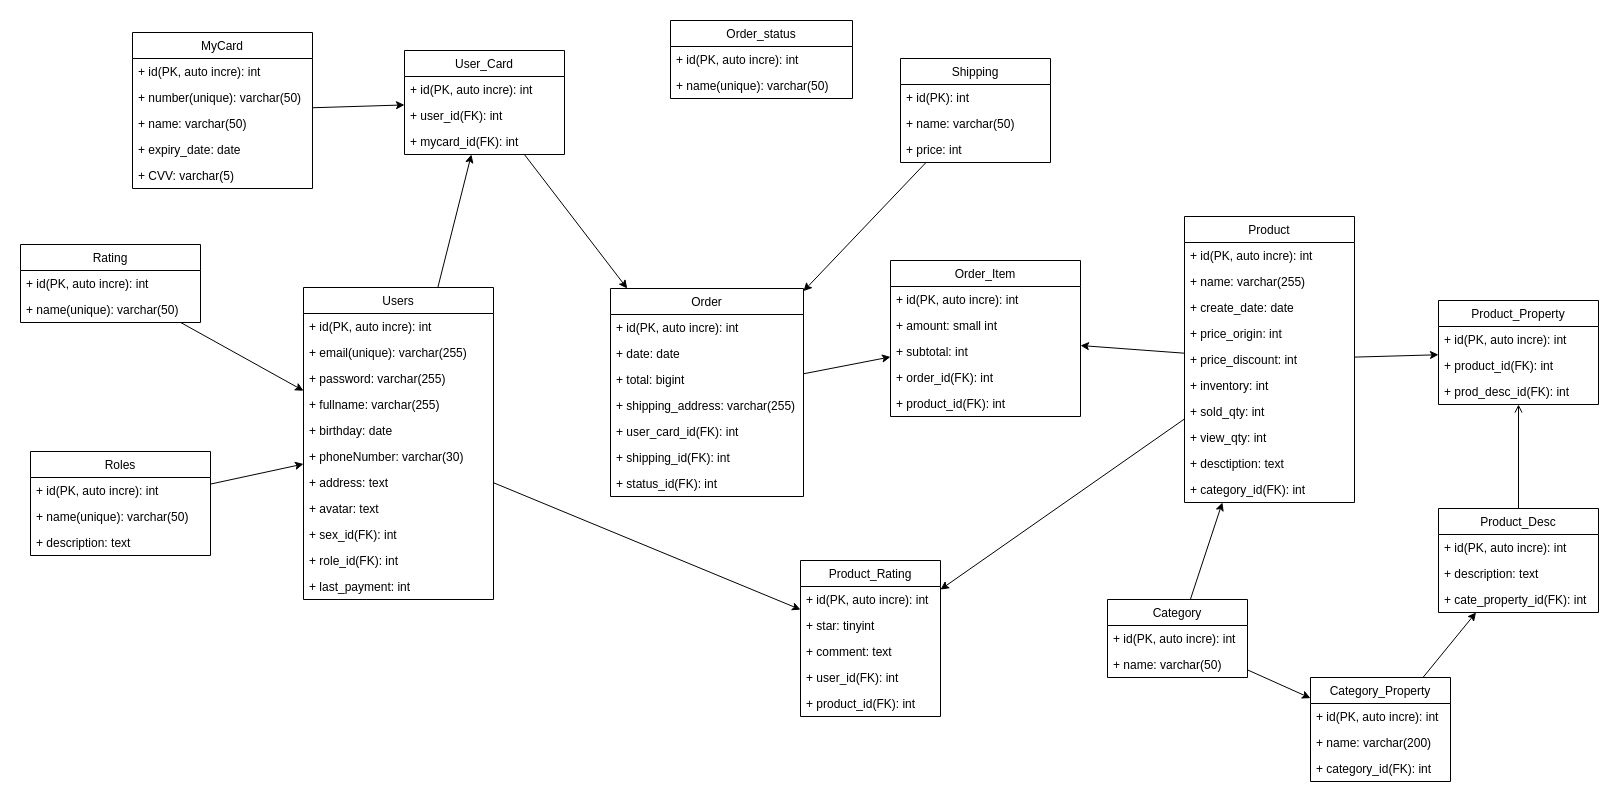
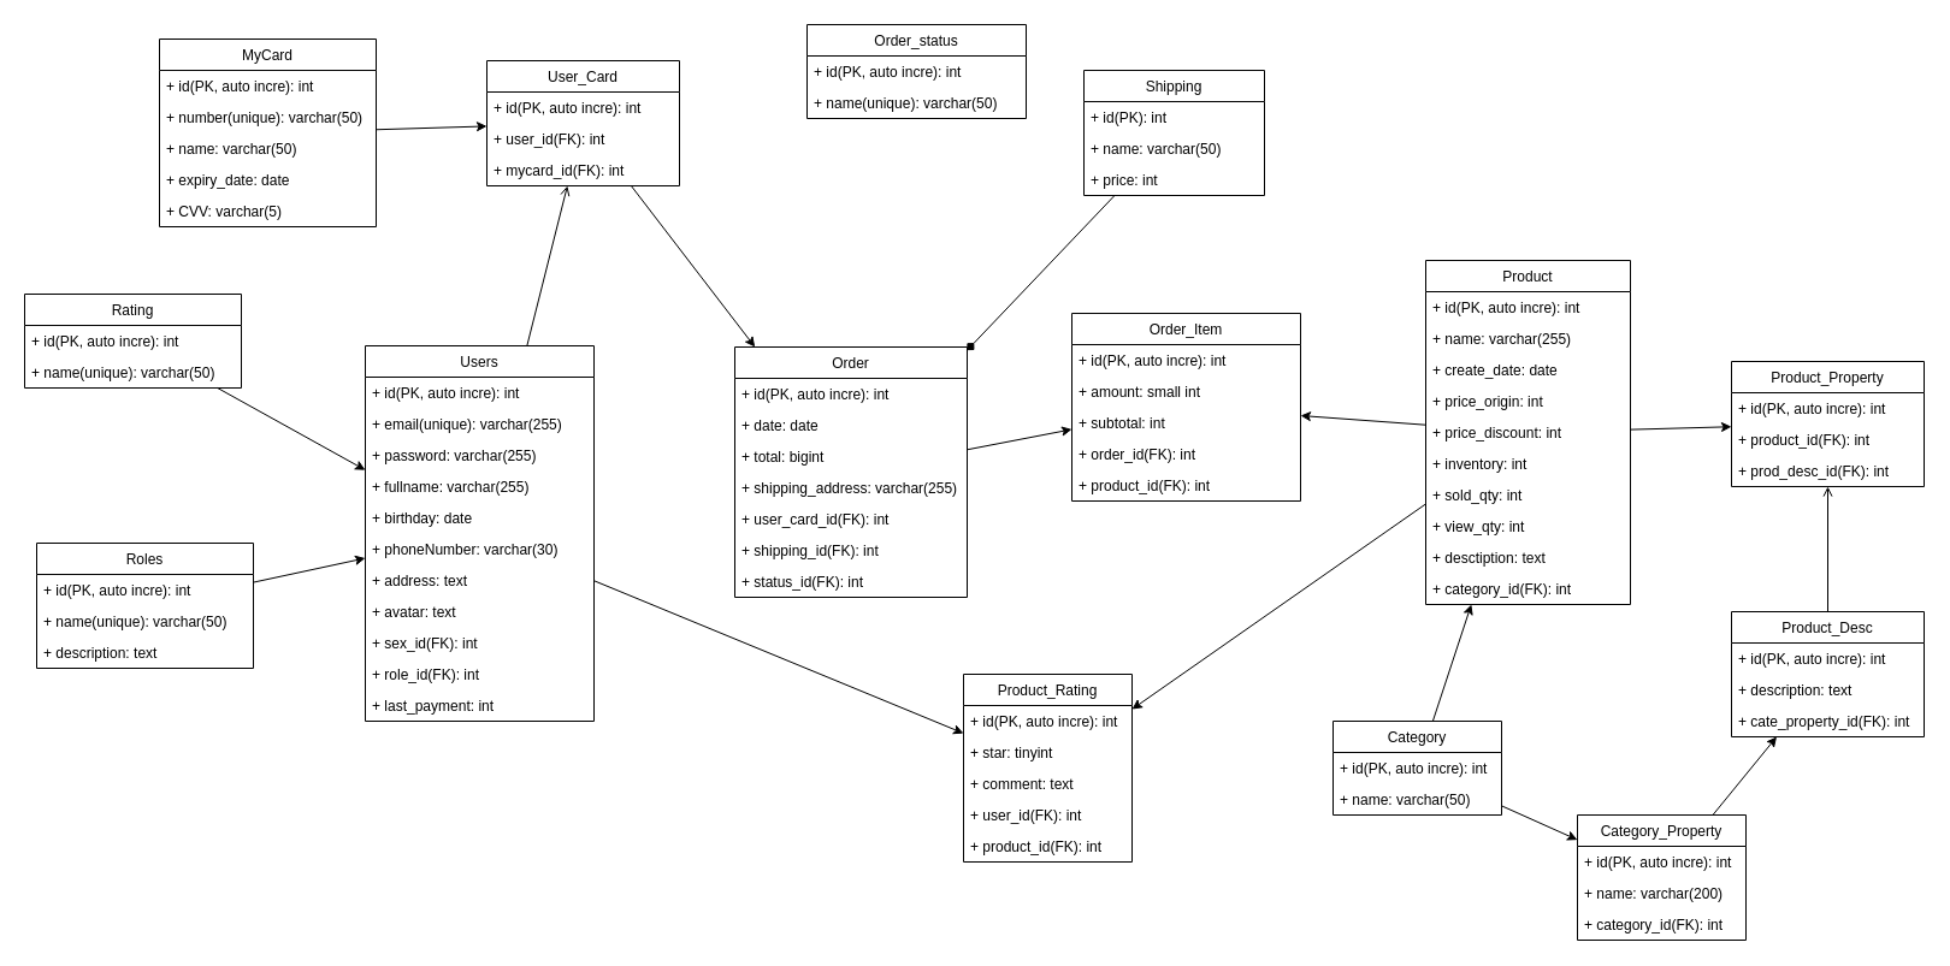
- <mxCell id="92" value="" style="endArrow=classic;html=1;rounded=0;" parent="1" source="2" target="88" edge="1"><mxGeometry width="50" height="50" relative="1" as="geometry"><mxPoint x="358.536" y="456" as="sourcePoint" /><mxPoint x="345.987" y="565" as="targetPoint" /></mxGeometry></mxCell>
+ <mxCell id="92" value="" style="endArrow=open;html=1;rounded=0;" parent="1" source="2" target="88" edge="1"><mxGeometry width="50" height="50" relative="1" as="geometry"><mxPoint x="358.536" y="456" as="sourcePoint" /><mxPoint x="345.987" y="565" as="targetPoint" /></mxGeometry></mxCell>
- <mxCell id="73" value="" style="endArrow=classic;html=1;rounded=0;" parent="1" source="69" target="55" edge="1"><mxGeometry width="50" height="50" relative="1" as="geometry"><mxPoint x="681.561" y="254" as="sourcePoint" /><mxPoint x="840" y="399.661" as="targetPoint" /></mxGeometry></mxCell>
+ <mxCell id="73" value="" style="endArrow=diamond;html=1;rounded=0;" parent="1" source="69" target="55" edge="1"><mxGeometry width="50" height="50" relative="1" as="geometry"><mxPoint x="681.561" y="254" as="sourcePoint" /><mxPoint x="840" y="399.661" as="targetPoint" /></mxGeometry></mxCell>
